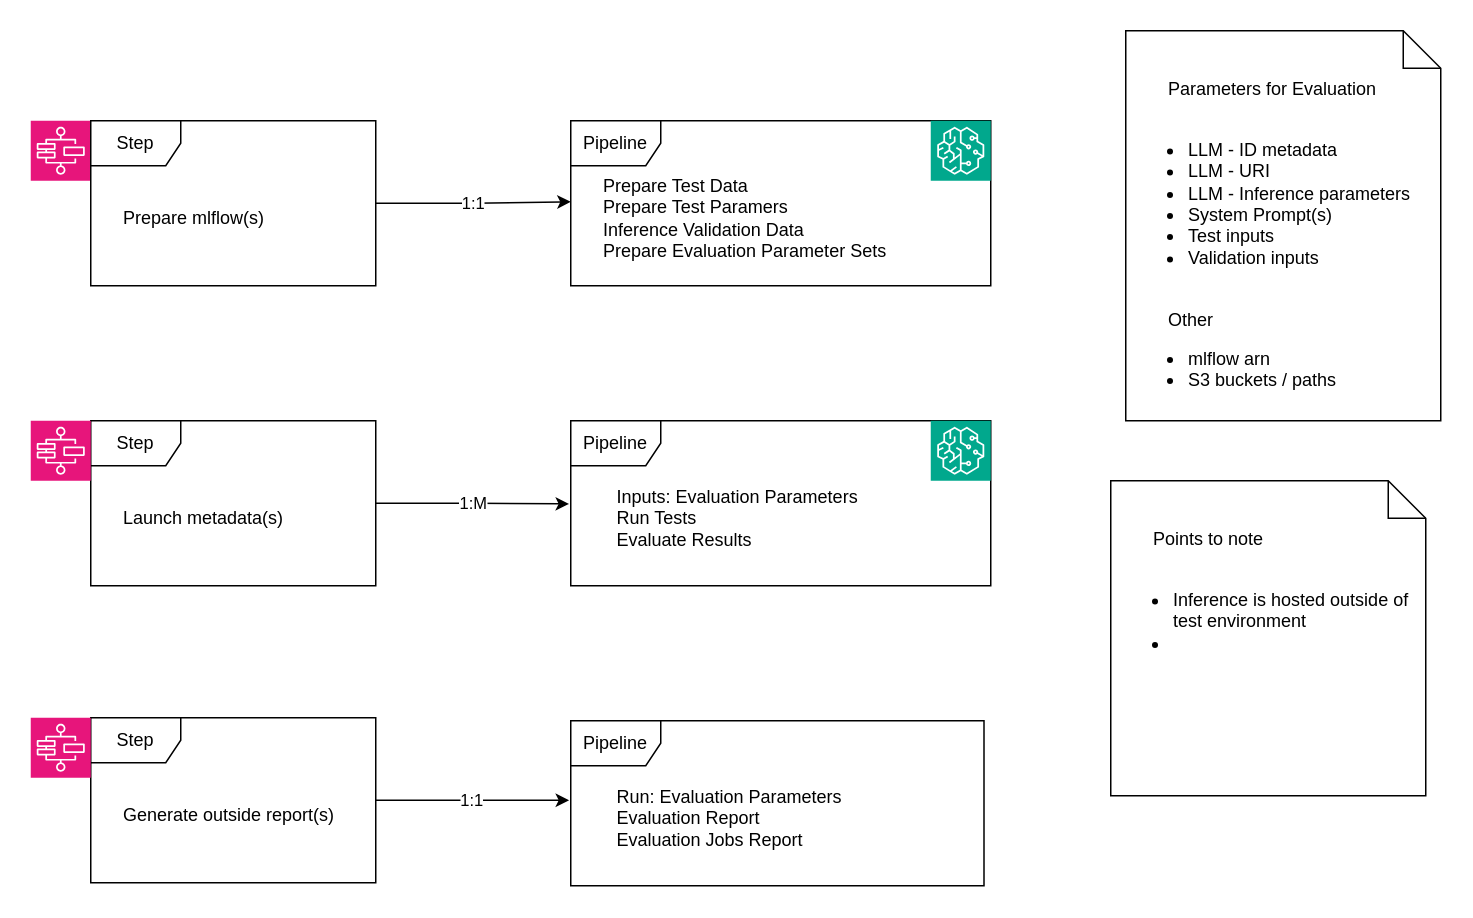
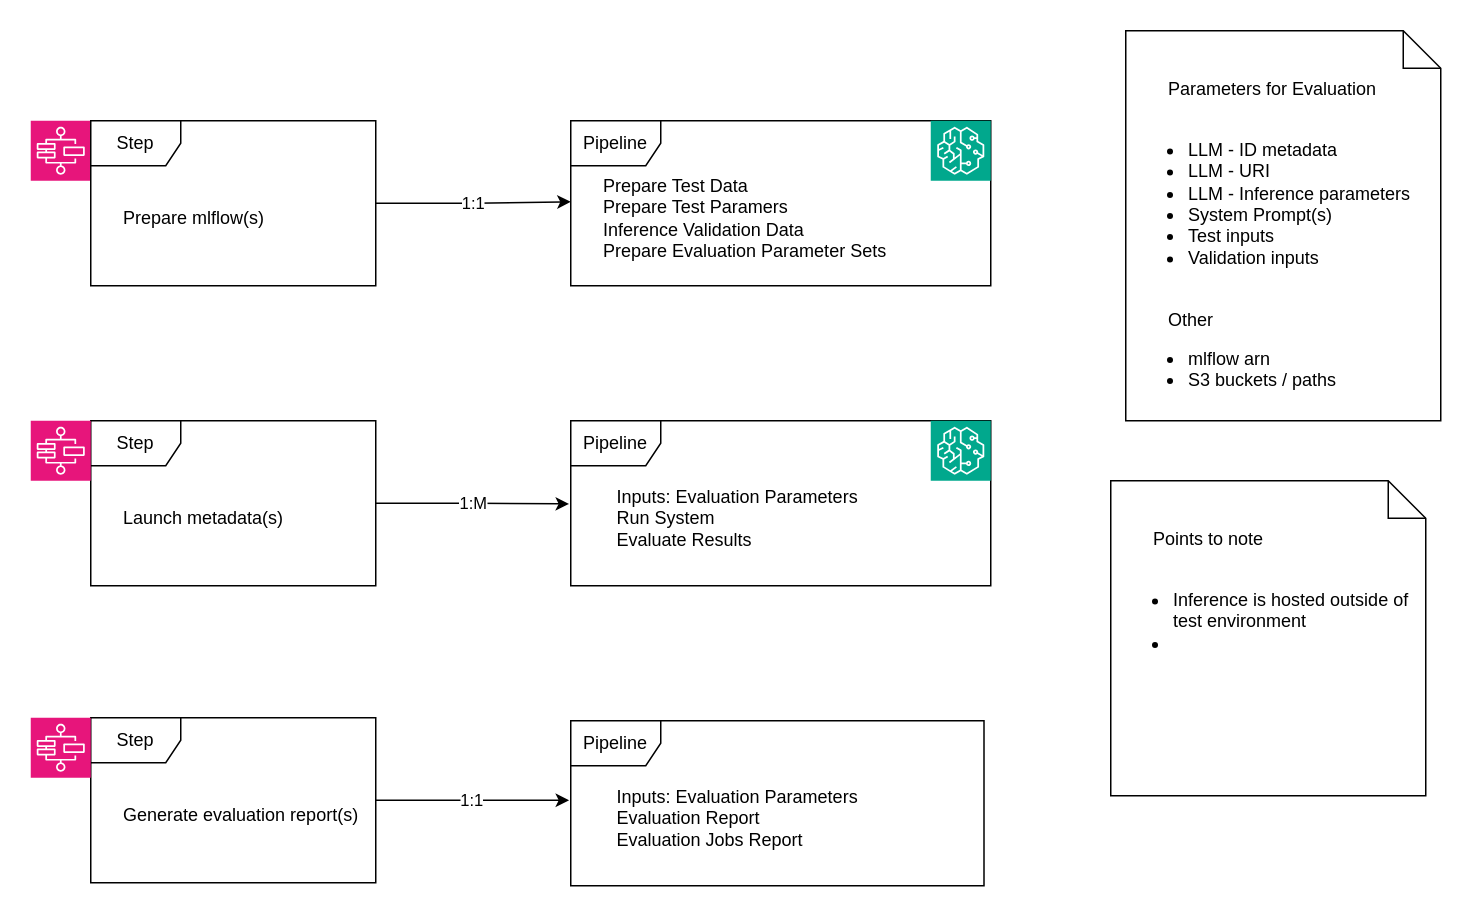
- <mxCell id="8" value="&lt;div&gt;Inputs: Evaluation Parameters&lt;/div&gt;&lt;div&gt;&lt;span style=&quot;background-color: transparent; color: light-dark(rgb(0, 0, 0), rgb(255, 255, 255));&quot;&gt;Run Tests&amp;nbsp;&lt;/span&gt;&lt;/div&gt;&lt;div&gt;&lt;span style=&quot;background-color: transparent; color: light-dark(rgb(0, 0, 0), rgb(255, 255, 255));&quot;&gt;Evaluate Results&lt;/span&gt;&lt;/div&gt;" style="text;html=1;align=left;verticalAlign=middle;resizable=0;points=[];autosize=1;strokeColor=none;fillColor=none;" parent="6" vertex="1"><mxGeometry x="29.004" y="35" width="180" height="60" as="geometry" /></mxCell>
+ <mxCell id="8" value="&lt;div&gt;Inputs: Evaluation Parameters&lt;/div&gt;&lt;div&gt;&lt;span style=&quot;background-color: transparent; color: light-dark(rgb(0, 0, 0), rgb(255, 255, 255));&quot;&gt;Run System&amp;nbsp;&lt;/span&gt;&lt;/div&gt;&lt;div&gt;&lt;span style=&quot;background-color: transparent; color: light-dark(rgb(0, 0, 0), rgb(255, 255, 255));&quot;&gt;Evaluate Results&lt;/span&gt;&lt;/div&gt;" style="text;html=1;align=left;verticalAlign=middle;resizable=0;points=[];autosize=1;strokeColor=none;fillColor=none;" parent="6" vertex="1"><mxGeometry x="29.004" y="35" width="180" height="60" as="geometry" /></mxCell>
- <mxCell id="19" value="Generate outside report(s)" style="text;html=1;align=left;verticalAlign=middle;resizable=0;points=[];autosize=1;strokeColor=none;fillColor=none;" parent="17" vertex="1"><mxGeometry x="20.003" y="50" width="180" height="30" as="geometry" /></mxCell>
+ <mxCell id="19" value="Generate evaluation report(s)" style="text;html=1;align=left;verticalAlign=middle;resizable=0;points=[];autosize=1;strokeColor=none;fillColor=none;" parent="17" vertex="1"><mxGeometry x="20.003" y="50" width="180" height="30" as="geometry" /></mxCell>
- <mxCell id="24" value="&lt;div&gt;Run: Evaluation Parameters&lt;/div&gt;&lt;div&gt;&lt;span style=&quot;background-color: transparent; color: light-dark(rgb(0, 0, 0), rgb(255, 255, 255));&quot;&gt;Evaluation Report&amp;nbsp;&lt;/span&gt;&lt;/div&gt;&lt;div&gt;&lt;span style=&quot;background-color: transparent; color: light-dark(rgb(0, 0, 0), rgb(255, 255, 255));&quot;&gt;Evaluation Jobs Report&lt;/span&gt;&lt;/div&gt;" style="text;html=1;align=left;verticalAlign=middle;resizable=0;points=[];autosize=1;strokeColor=none;fillColor=none;" parent="22" vertex="1"><mxGeometry x="29.004" y="35" width="180" height="60" as="geometry" /></mxCell>
+ <mxCell id="24" value="&lt;div&gt;Inputs: Evaluation Parameters&lt;/div&gt;&lt;div&gt;&lt;span style=&quot;background-color: transparent; color: light-dark(rgb(0, 0, 0), rgb(255, 255, 255));&quot;&gt;Evaluation Report&amp;nbsp;&lt;/span&gt;&lt;/div&gt;&lt;div&gt;&lt;span style=&quot;background-color: transparent; color: light-dark(rgb(0, 0, 0), rgb(255, 255, 255));&quot;&gt;Evaluation Jobs Report&lt;/span&gt;&lt;/div&gt;" style="text;html=1;align=left;verticalAlign=middle;resizable=0;points=[];autosize=1;strokeColor=none;fillColor=none;" parent="22" vertex="1"><mxGeometry x="29.004" y="35" width="180" height="60" as="geometry" /></mxCell>
